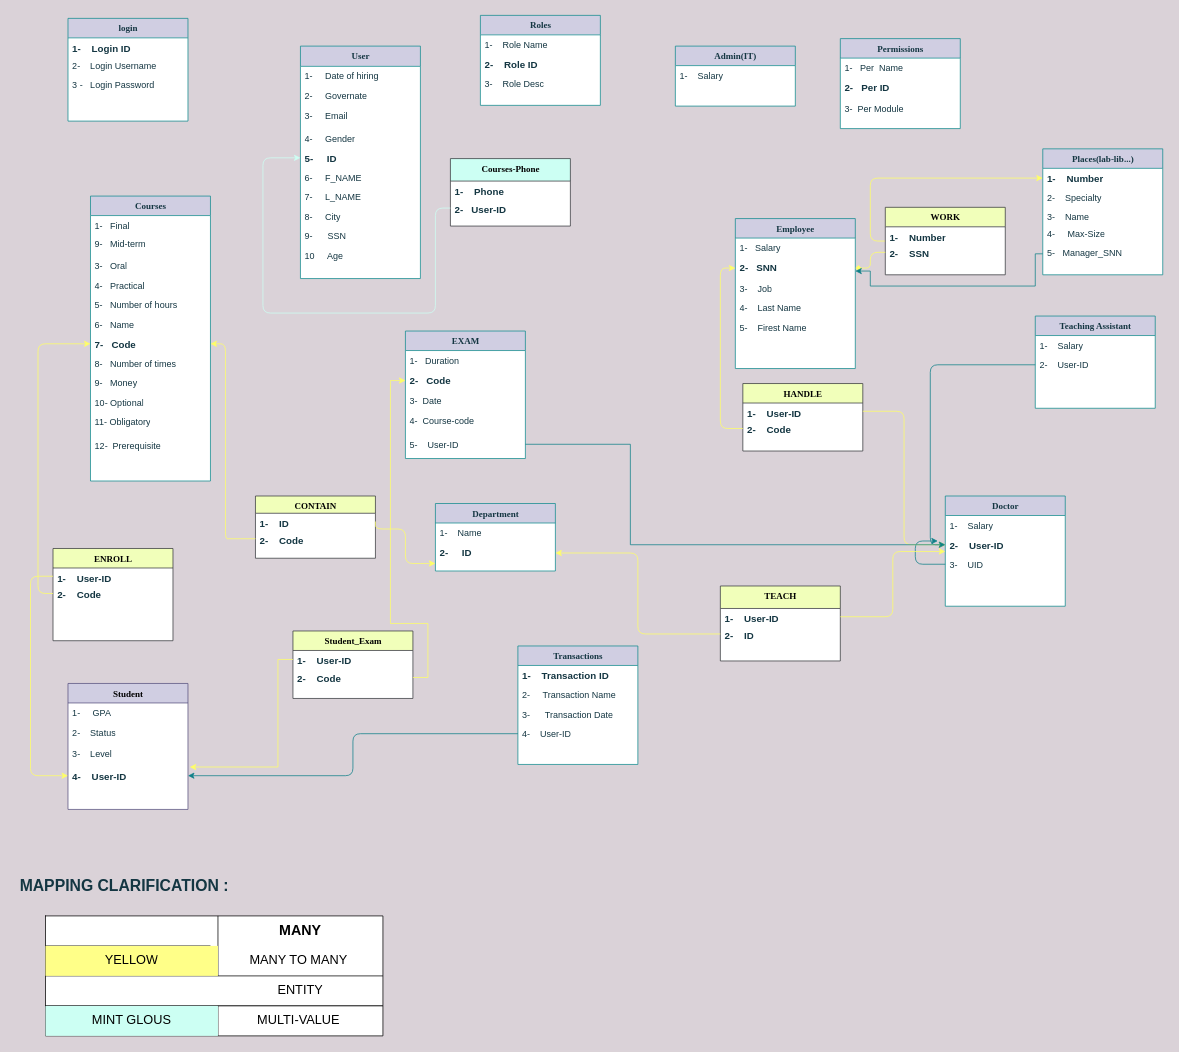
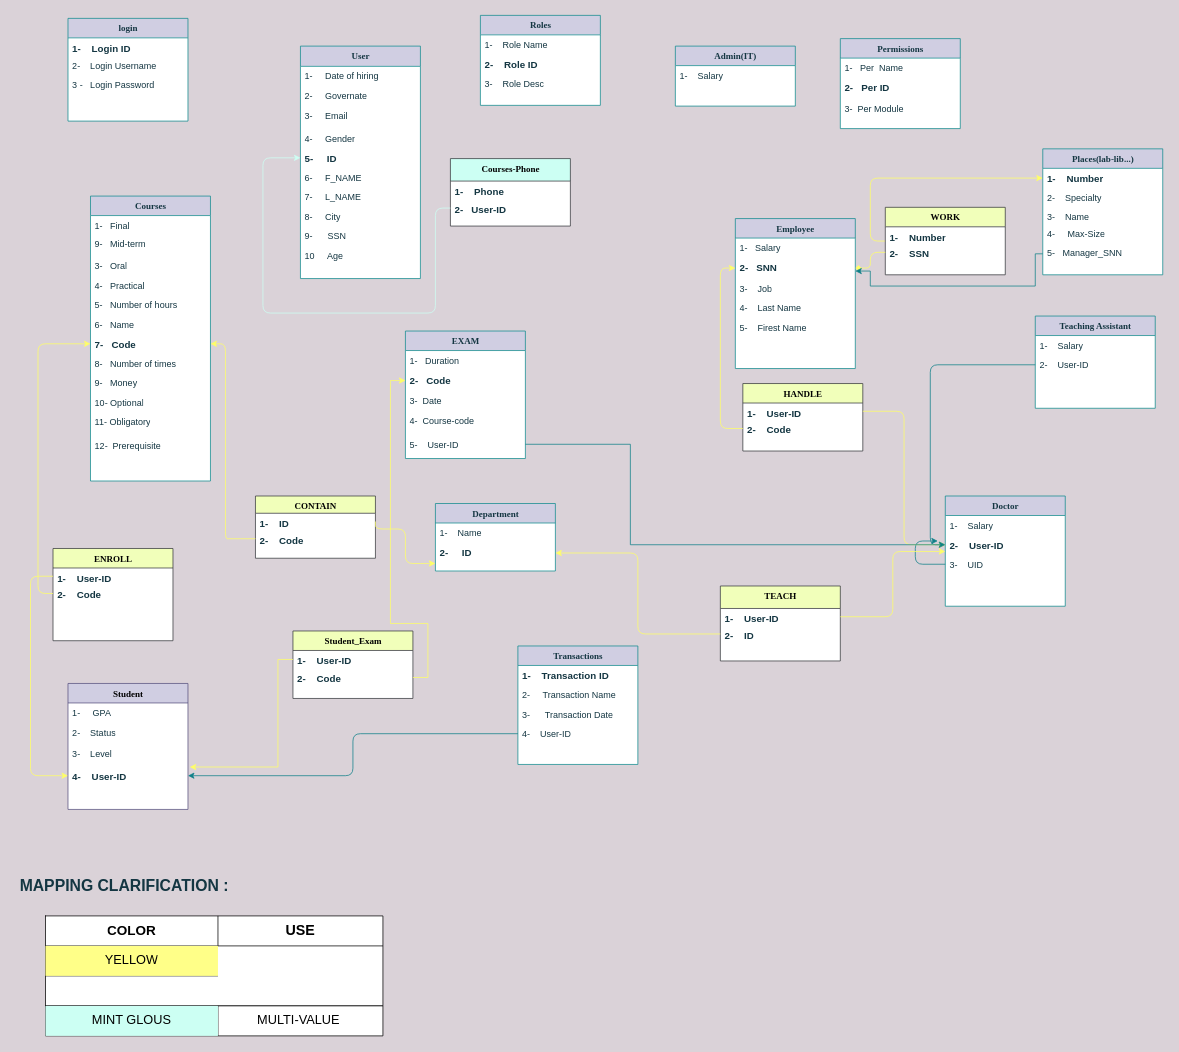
+ <mxCell id="106" value="&lt;font style=&quot;font-size: 18px&quot;&gt;&lt;b&gt;COLOR&lt;/b&gt;&lt;/font&gt;" style="shape=partialRectangle;html=1;whiteSpace=wrap;connectable=0;overflow=hidden;fillColor=none;top=0;left=0;bottom=0;right=0;" parent="105" vertex="1"><mxGeometry width="230" height="40" as="geometry" /></mxCell>
- <mxCell id="107" value="&lt;b&gt;&lt;font style=&quot;font-size: 19px&quot;&gt;MANY&lt;/font&gt;&lt;/b&gt;" style="shape=partialRectangle;html=1;whiteSpace=wrap;connectable=0;overflow=hidden;fillColor=none;top=0;left=0;bottom=0;right=0;" parent="105" vertex="1"><mxGeometry x="230" width="220" height="40" as="geometry" /></mxCell>
+ <mxCell id="107" value="&lt;b&gt;&lt;font style=&quot;font-size: 19px&quot;&gt;USE&lt;/font&gt;&lt;/b&gt;" style="shape=partialRectangle;html=1;whiteSpace=wrap;connectable=0;overflow=hidden;fillColor=none;top=0;left=0;bottom=0;right=0;" parent="105" vertex="1"><mxGeometry x="230" width="220" height="40" as="geometry" /></mxCell>
- <mxCell id="110" value="&lt;font style=&quot;font-size: 17px&quot;&gt;MANY TO MANY&amp;nbsp;&lt;/font&gt;" style="shape=partialRectangle;html=1;whiteSpace=wrap;connectable=0;overflow=hidden;fillColor=none;top=0;left=0;bottom=0;right=0;" parent="108" vertex="1"><mxGeometry x="230" width="220" height="40" as="geometry" /></mxCell>
- <mxCell id="112" value="&lt;font style=&quot;font-size: 17px&quot;&gt;ENTITY&lt;/font&gt;" style="shape=partialRectangle;html=1;whiteSpace=wrap;connectable=0;overflow=hidden;fillColor=none;top=0;left=0;bottom=0;right=0;" parent="111" vertex="1"><mxGeometry x="230" width="220" height="40" as="geometry" /></mxCell>
